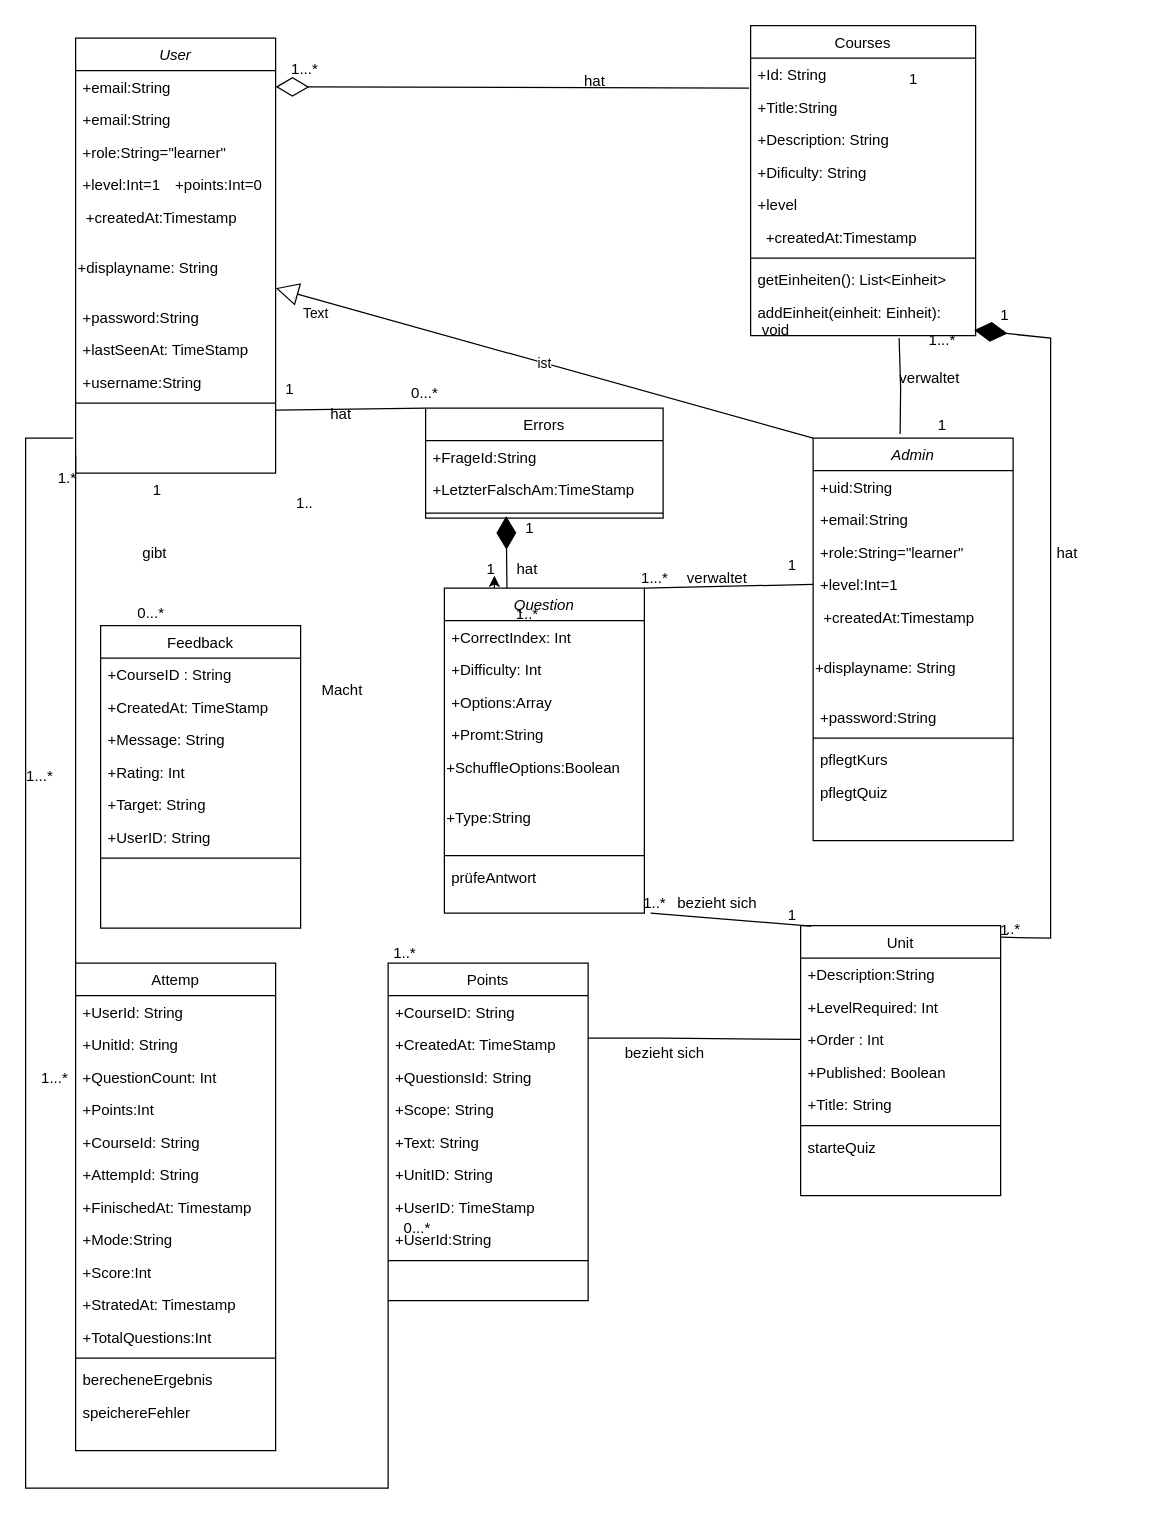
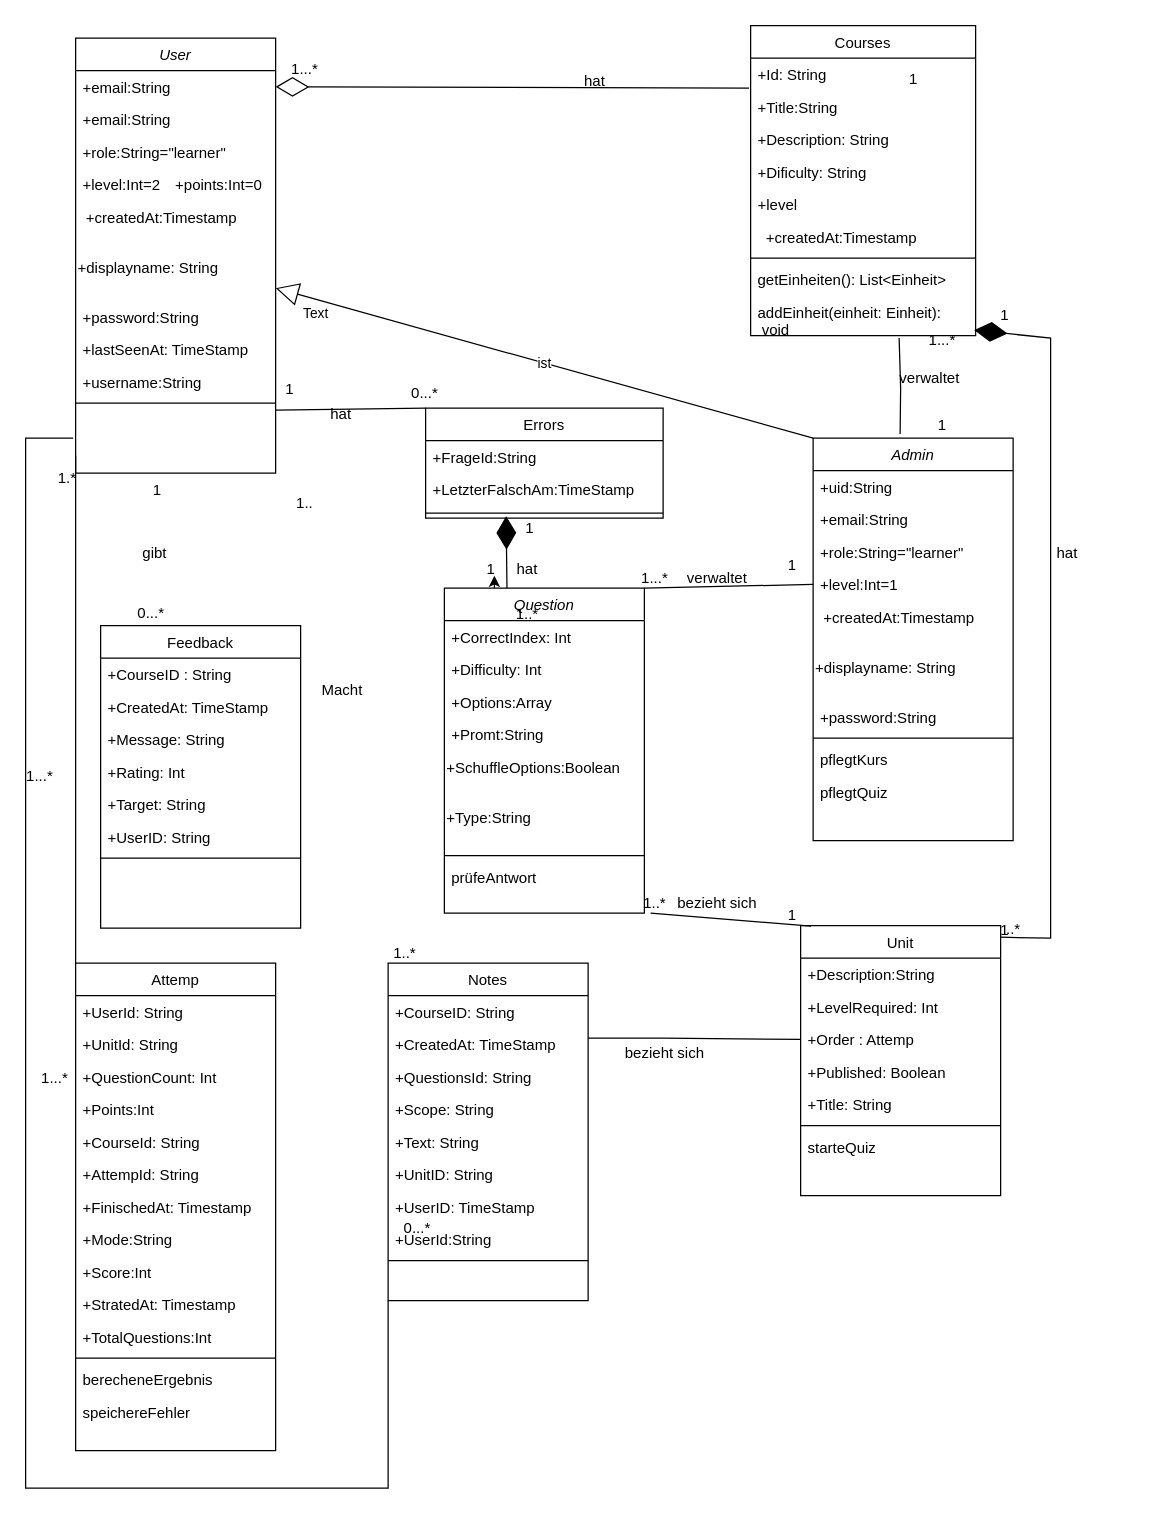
- <mxCell id="6" value="+level:Int=1 +points:Int=0" style="text;align=left;verticalAlign=top;spacingLeft=4;spacingRight=4;overflow=hidden;rotatable=0;points=[[0,0.5],[1,0.5]];portConstraint=eastwest;rounded=0;shadow=0;html=0;" parent="2" vertex="1"><mxGeometry y="104" width="160" height="26" as="geometry" /></mxCell>
+ <mxCell id="6" value="+level:Int=2 +points:Int=0" style="text;align=left;verticalAlign=top;spacingLeft=4;spacingRight=4;overflow=hidden;rotatable=0;points=[[0,0.5],[1,0.5]];portConstraint=eastwest;rounded=0;shadow=0;html=0;" parent="2" vertex="1"><mxGeometry y="104" width="160" height="26" as="geometry" /></mxCell>
- <mxCell id="39" value="Points" style="swimlane;fontStyle=0;align=center;verticalAlign=top;childLayout=stackLayout;horizontal=1;startSize=26;horizontalStack=0;resizeParent=1;resizeLast=0;collapsible=1;marginBottom=0;rounded=0;shadow=0;strokeWidth=1;" parent="1" vertex="1"><mxGeometry x="310" y="770" width="160" height="270" as="geometry"><mxRectangle x="550" y="140" width="160" height="26" as="alternateBounds" /></mxGeometry></mxCell>
+ <mxCell id="39" value="Notes" style="swimlane;fontStyle=0;align=center;verticalAlign=top;childLayout=stackLayout;horizontal=1;startSize=26;horizontalStack=0;resizeParent=1;resizeLast=0;collapsible=1;marginBottom=0;rounded=0;shadow=0;strokeWidth=1;" parent="1" vertex="1"><mxGeometry x="310" y="770" width="160" height="270" as="geometry"><mxRectangle x="550" y="140" width="160" height="26" as="alternateBounds" /></mxGeometry></mxCell>
- <mxCell id="68" value="+Order : Int" style="text;align=left;verticalAlign=top;spacingLeft=4;spacingRight=4;overflow=hidden;rotatable=0;points=[[0,0.5],[1,0.5]];portConstraint=eastwest;rounded=0;shadow=0;html=0;" parent="65" vertex="1"><mxGeometry y="78" width="160" height="26" as="geometry" /></mxCell>
+ <mxCell id="68" value="+Order : Attemp" style="text;align=left;verticalAlign=top;spacingLeft=4;spacingRight=4;overflow=hidden;rotatable=0;points=[[0,0.5],[1,0.5]];portConstraint=eastwest;rounded=0;shadow=0;html=0;" parent="65" vertex="1"><mxGeometry y="78" width="160" height="26" as="geometry" /></mxCell>
